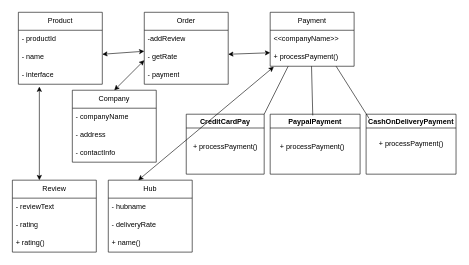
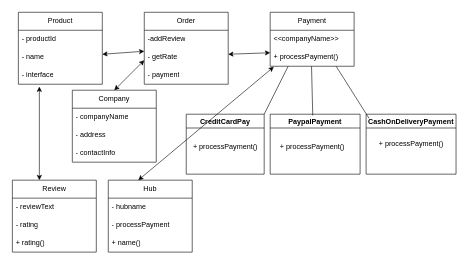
- <mxCell id="26" value="- deliveryRate" style="text;strokeColor=none;fillColor=none;align=left;verticalAlign=middle;spacingLeft=4;spacingRight=4;overflow=hidden;points=[[0,0.5],[1,0.5]];portConstraint=eastwest;rotatable=0;whiteSpace=wrap;html=1;" vertex="1" parent="24"><mxGeometry y="60" width="140" height="30" as="geometry" /></mxCell>
+ <mxCell id="26" value="- processPayment" style="text;strokeColor=none;fillColor=none;align=left;verticalAlign=middle;spacingLeft=4;spacingRight=4;overflow=hidden;points=[[0,0.5],[1,0.5]];portConstraint=eastwest;rotatable=0;whiteSpace=wrap;html=1;" vertex="1" parent="24"><mxGeometry y="60" width="140" height="30" as="geometry" /></mxCell>
